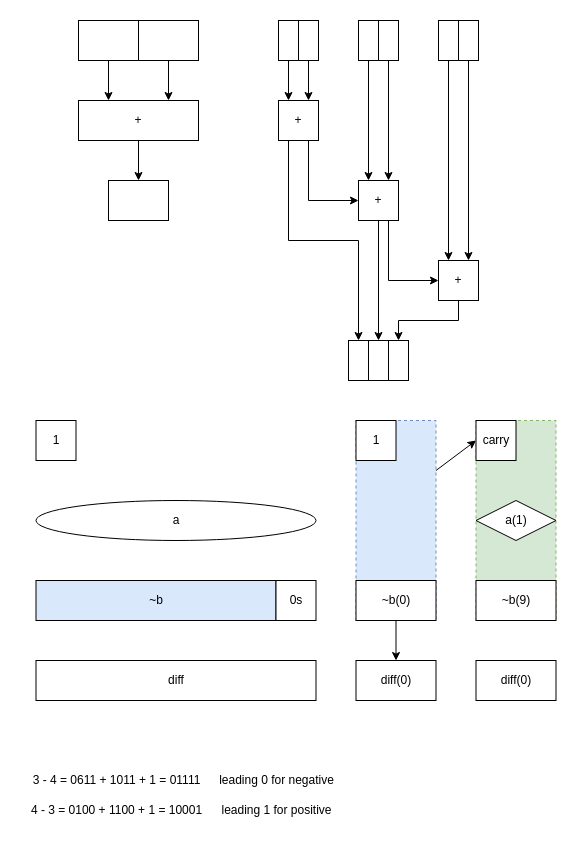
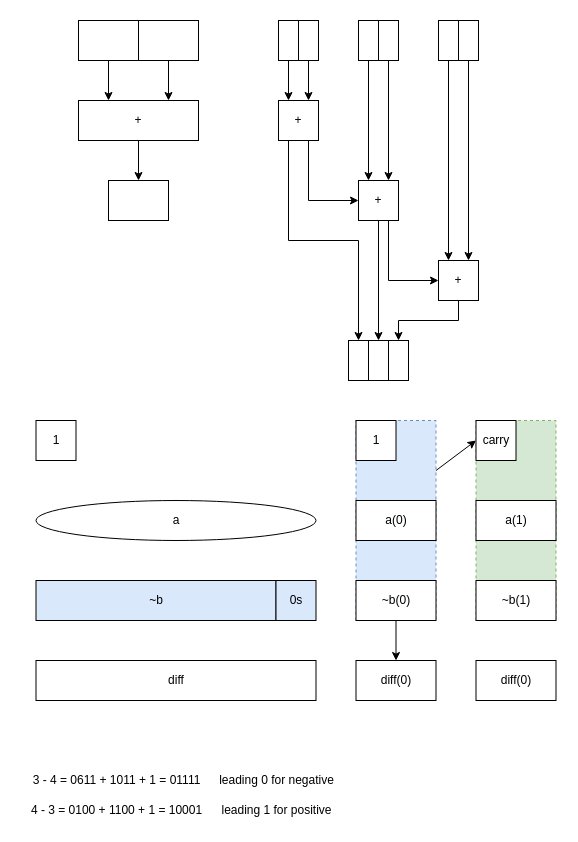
+ <mxCell id="38" value="a(0)" style="rounded=0;whiteSpace=wrap;html=1;" vertex="1" parent="1"><mxGeometry x="355.5" y="500" width="80" height="40" as="geometry" /></mxCell>
- <mxCell id="42" value="a(1)" style="rhombus;whiteSpace=wrap;html=1;" vertex="1" parent="1"><mxGeometry x="475.5" y="500" width="80" height="40" as="geometry" /></mxCell>
+ <mxCell id="42" value="a(1)" style="rounded=0;whiteSpace=wrap;html=1;" vertex="1" parent="1"><mxGeometry x="475.5" y="500" width="80" height="40" as="geometry" /></mxCell>
- <mxCell id="48" value="0s" style="whiteSpace=wrap;html=1;aspect=fixed;" vertex="1" parent="1"><mxGeometry x="275.5" y="580" width="40" height="40" as="geometry" /></mxCell>
+ <mxCell id="48" value="0s" style="whiteSpace=wrap;html=1;aspect=fixed;fillColor=#dae8fc;" vertex="1" parent="1"><mxGeometry x="275.5" y="580" width="40" height="40" as="geometry" /></mxCell>
- <mxCell id="43" value="~b(9)" style="rounded=0;whiteSpace=wrap;html=1;" vertex="1" parent="1"><mxGeometry x="475.5" y="580" width="80" height="40" as="geometry" /></mxCell>
+ <mxCell id="43" value="~b(1)" style="rounded=0;whiteSpace=wrap;html=1;" vertex="1" parent="1"><mxGeometry x="475.5" y="580" width="80" height="40" as="geometry" /></mxCell>
